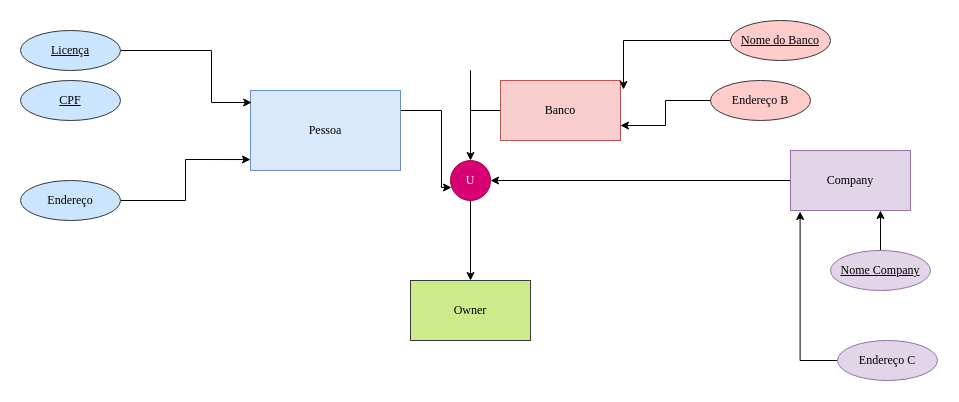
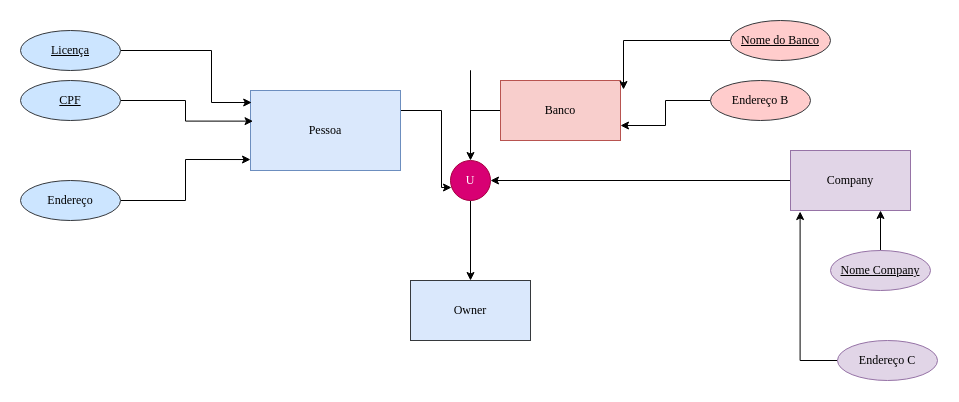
+ <mxCell id="13" style="edgeStyle=orthogonalEdgeStyle;rounded=0;orthogonalLoop=1;jettySize=auto;html=1;entryX=0.017;entryY=0.383;entryDx=0;entryDy=0;entryPerimeter=0;fontFamily=Times New Roman;" parent="1" source="14" target="3" edge="1"><mxGeometry relative="1" as="geometry" /></mxCell>
- <mxCell id="10" value="Owner" style="rounded=0;whiteSpace=wrap;html=1;fontFamily=Times New Roman;fillColor=#cdeb8b;strokeColor=#36393d;" parent="1" vertex="1"><mxGeometry x="410" y="280" width="120" height="60" as="geometry" /></mxCell>
+ <mxCell id="10" value="Owner" style="rounded=0;whiteSpace=wrap;html=1;fontFamily=Times New Roman;fillColor=#dae8fc;strokeColor=#36393d;" parent="1" vertex="1"><mxGeometry x="410" y="280" width="120" height="60" as="geometry" /></mxCell>
